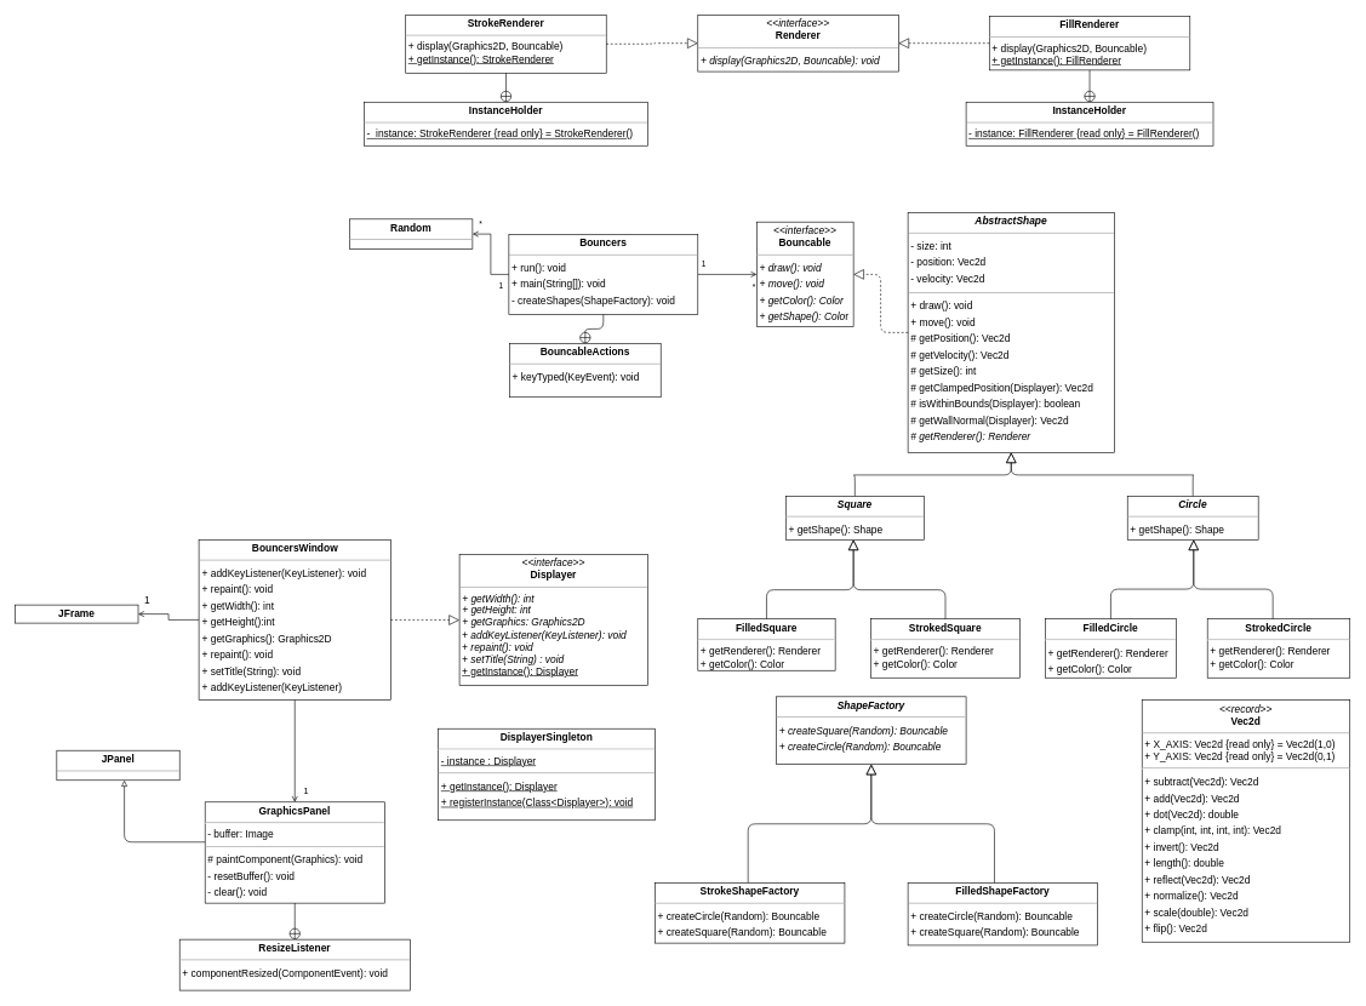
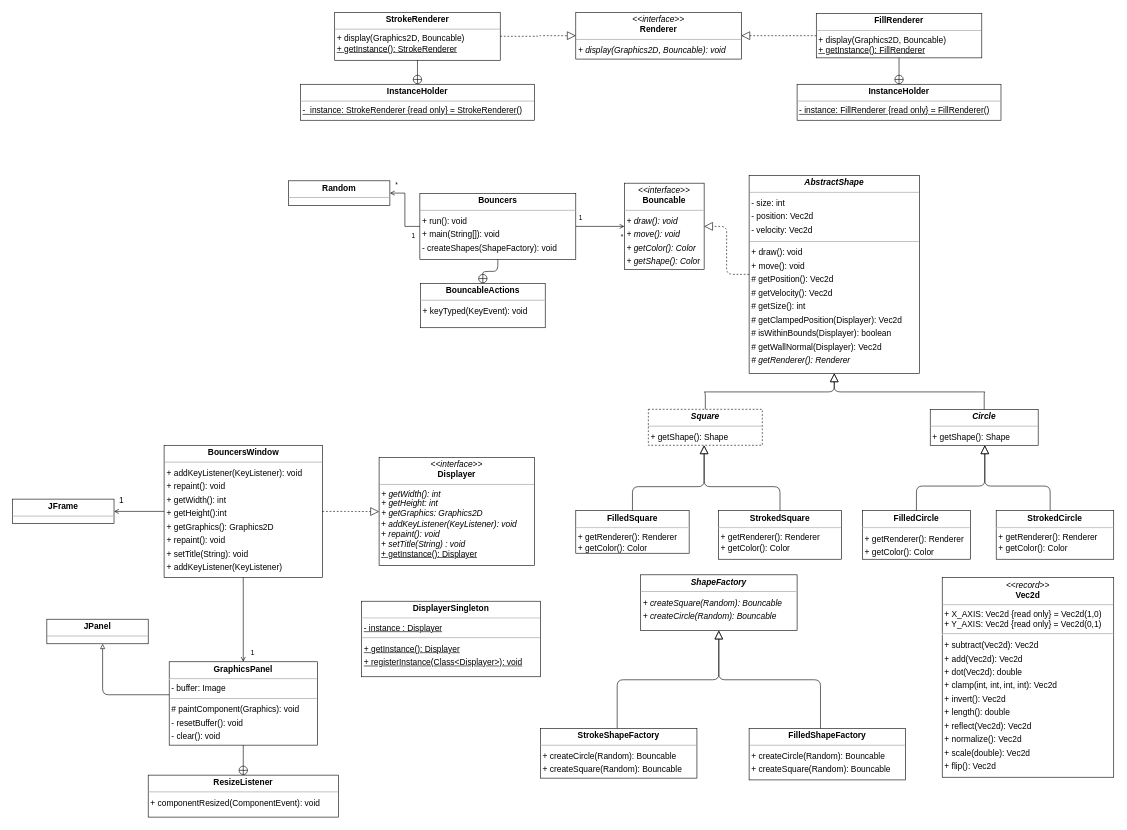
- <mxCell id="23" value="&lt;p style=&quot;margin:0px;margin-top:4px;text-align:center;&quot;&gt;&lt;b&gt;&lt;i&gt;Square&lt;/i&gt;&lt;/b&gt;&lt;/p&gt;&lt;hr size=&quot;1&quot;&gt;&lt;p style=&quot;margin:0 0 0 4px;line-height:1.6;&quot;&gt;+ getShape(): Shape&lt;br&gt;&lt;/p&gt;" style="verticalAlign=top;align=left;overflow=fill;fontSize=14;fontFamily=Helvetica;html=1;rounded=0;shadow=0;comic=0;labelBackgroundColor=none;strokeWidth=1;" parent="1" vertex="1"><mxGeometry x="1080" y="682" width="190" height="60" as="geometry" /></mxCell>
+ <mxCell id="23" value="&lt;p style=&quot;margin:0px;margin-top:4px;text-align:center;&quot;&gt;&lt;b&gt;&lt;i&gt;Square&lt;/i&gt;&lt;/b&gt;&lt;/p&gt;&lt;hr size=&quot;1&quot;&gt;&lt;p style=&quot;margin:0 0 0 4px;line-height:1.6;&quot;&gt;+ getShape(): Shape&lt;br&gt;&lt;/p&gt;" style="verticalAlign=top;align=left;overflow=fill;fontSize=14;fontFamily=Helvetica;html=1;rounded=0;shadow=0;comic=0;labelBackgroundColor=none;strokeWidth=1;dashed=1;" parent="1" vertex="1"><mxGeometry x="1080" y="682" width="190" height="60" as="geometry" /></mxCell>
- <mxCell id="51" value="&lt;p style=&quot;margin:0px;margin-top:4px;text-align:center;&quot;&gt;&lt;b&gt;JFrame&lt;/b&gt;&lt;/p&gt;&lt;hr size=&quot;1&quot;&gt;" style="verticalAlign=top;align=left;overflow=fill;fontSize=14;fontFamily=Helvetica;html=1;rounded=0;shadow=0;comic=0;labelBackgroundColor=none;strokeWidth=1;" parent="1" vertex="1"><mxGeometry x="20" y="831.75" width="169" height="25" as="geometry" /></mxCell>
+ <mxCell id="51" value="&lt;p style=&quot;margin:0px;margin-top:4px;text-align:center;&quot;&gt;&lt;b&gt;JFrame&lt;/b&gt;&lt;/p&gt;&lt;hr size=&quot;1&quot;&gt;" style="verticalAlign=top;align=left;overflow=fill;fontSize=14;fontFamily=Helvetica;html=1;rounded=0;shadow=0;comic=0;labelBackgroundColor=none;strokeWidth=1;" parent="1" vertex="1"><mxGeometry x="20" y="831.75" width="169" height="41" as="geometry" /></mxCell>
